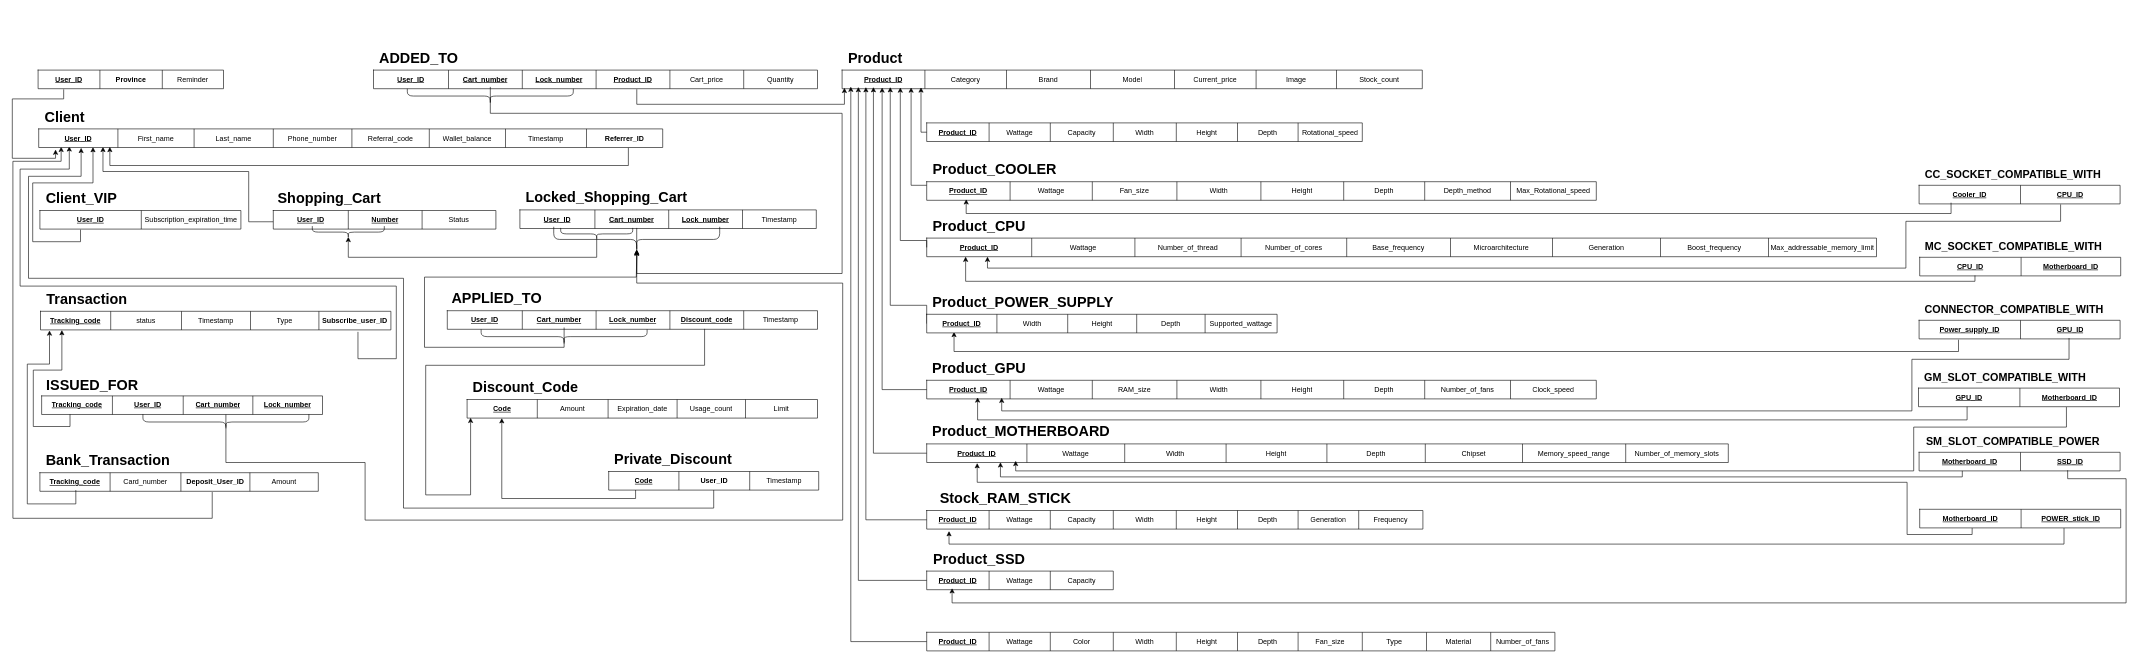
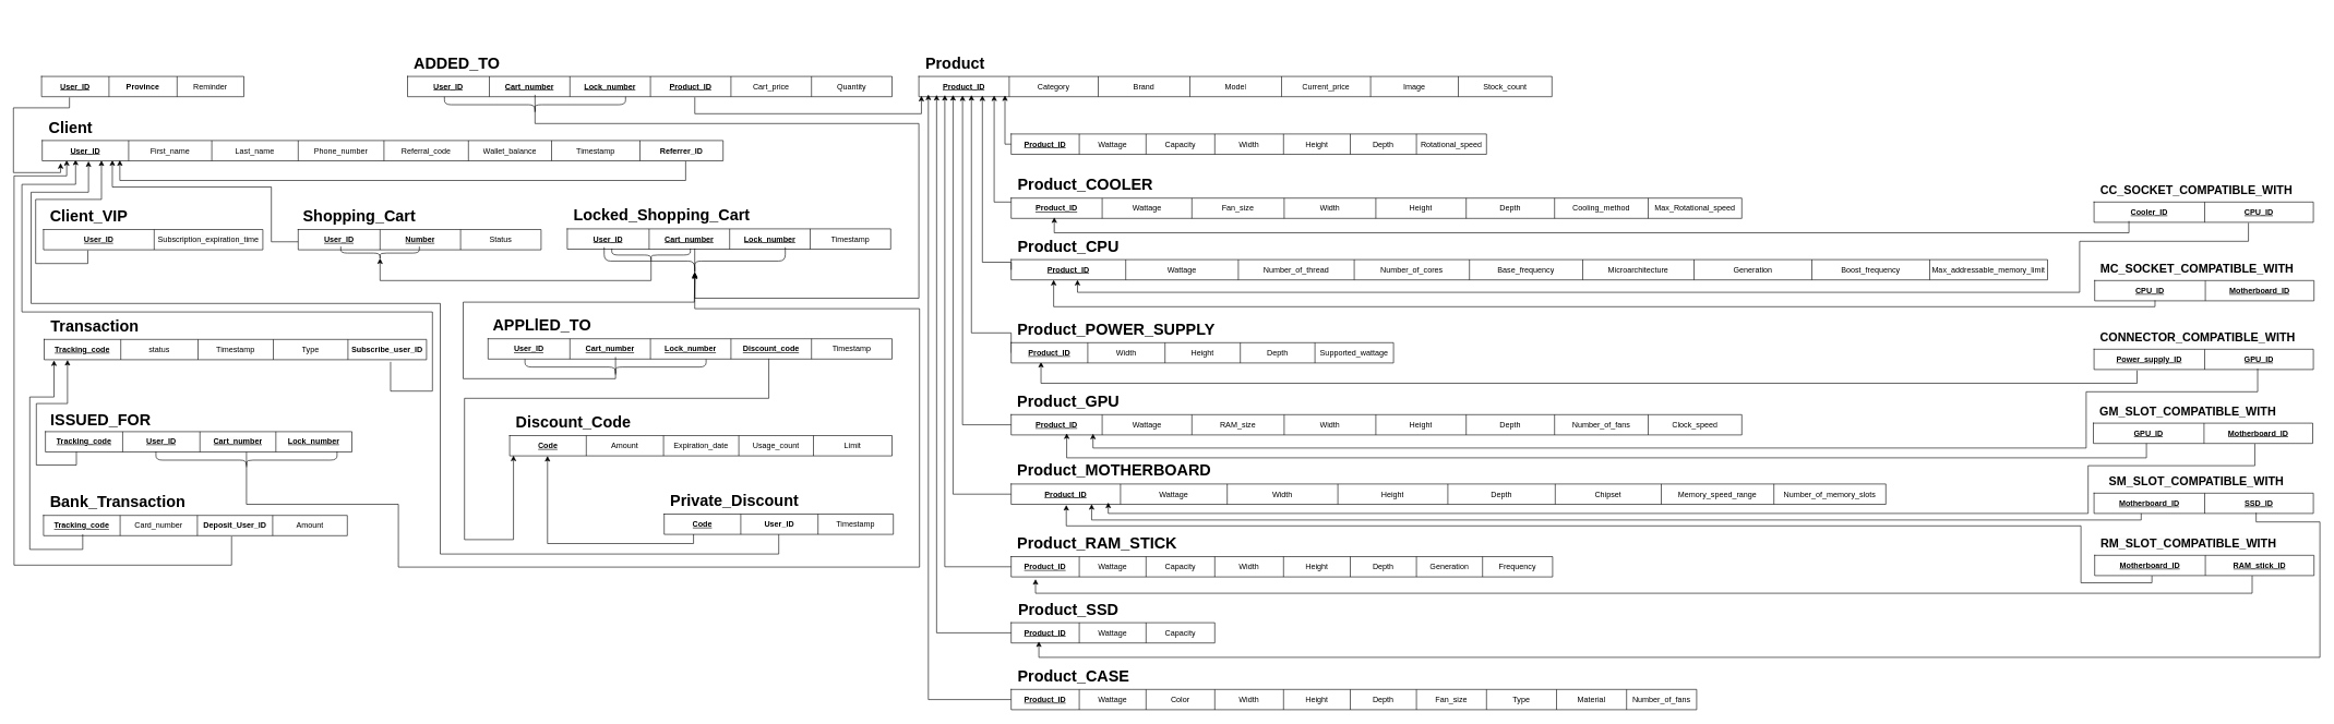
- <mxCell id="32" value="Depth_method" style="shape=partialRectangle;html=1;whiteSpace=wrap;connectable=0;strokeColor=inherit;overflow=hidden;fillColor=none;top=0;left=0;bottom=0;right=0;pointerEvents=1;" parent="25" vertex="1"><mxGeometry x="830" width="143" height="31" as="geometry"><mxRectangle width="143" height="31" as="alternateBounds" /></mxGeometry></mxCell>
+ <mxCell id="32" value="Cooling_method" style="shape=partialRectangle;html=1;whiteSpace=wrap;connectable=0;strokeColor=inherit;overflow=hidden;fillColor=none;top=0;left=0;bottom=0;right=0;pointerEvents=1;" parent="25" vertex="1"><mxGeometry x="830" width="143" height="31" as="geometry"><mxRectangle width="143" height="31" as="alternateBounds" /></mxGeometry></mxCell>
- <mxCell id="194" value="&lt;font style=&quot;font-size: 18px;&quot;&gt;&lt;b&gt;&lt;font style=&quot;text-wrap: wrap; background-color: rgb(251, 251, 251);&quot;&gt;SM_SLOT_COMPATIBLE_&lt;/font&gt;&lt;font style=&quot;text-wrap: wrap; background-color: rgb(251, 251, 251);&quot;&gt;POWER&lt;/font&gt;&lt;/b&gt;&lt;/font&gt;" style="text;html=1;align=center;verticalAlign=middle;resizable=0;points=[];autosize=1;strokeColor=none;fillColor=none;" parent="189" vertex="1"><mxGeometry x="13" width="285" height="34" as="geometry" /></mxCell>
+ <mxCell id="194" value="&lt;font style=&quot;font-size: 18px;&quot;&gt;&lt;b&gt;&lt;font style=&quot;text-wrap: wrap; background-color: rgb(251, 251, 251);&quot;&gt;SM_SLOT_COMPATIBLE_&lt;/font&gt;&lt;font style=&quot;text-wrap: wrap; background-color: rgb(251, 251, 251);&quot;&gt;WITH&lt;/font&gt;&lt;/b&gt;&lt;/font&gt;" style="text;html=1;align=center;verticalAlign=middle;resizable=0;points=[];autosize=1;strokeColor=none;fillColor=none;" parent="189" vertex="1"><mxGeometry x="13" width="285" height="34" as="geometry" /></mxCell>
- <mxCell id="83" value="&lt;b&gt;&lt;font style=&quot;font-size: 24px;&quot;&gt;Stock_RAM_STICK&lt;/font&gt;&lt;/b&gt;" style="text;html=1;align=center;verticalAlign=middle;resizable=0;points=[];autosize=1;strokeColor=none;fillColor=none;" parent="72" vertex="1"><mxGeometry width="262" height="41" as="geometry" /></mxCell>
+ <mxCell id="83" value="&lt;b&gt;&lt;font style=&quot;font-size: 24px;&quot;&gt;Product_RAM_STICK&lt;/font&gt;&lt;/b&gt;" style="text;html=1;align=center;verticalAlign=middle;resizable=0;points=[];autosize=1;strokeColor=none;fillColor=none;" parent="72" vertex="1"><mxGeometry width="262" height="41" as="geometry" /></mxCell>
+ <mxCell id="188" value="&lt;font style=&quot;font-size: 18px;&quot;&gt;&lt;b&gt;&lt;font style=&quot;text-wrap: wrap; background-color: rgb(251, 251, 251);&quot;&gt;RM_SLOT_COMPATIBLE_&lt;/font&gt;&lt;font style=&quot;text-wrap: wrap; background-color: rgb(251, 251, 251);&quot;&gt;WITH&lt;/font&gt;&lt;/b&gt;&lt;/font&gt;" style="text;html=1;align=center;verticalAlign=middle;resizable=0;points=[];autosize=1;strokeColor=none;fillColor=none;" parent="183" vertex="1"><mxGeometry width="286" height="34" as="geometry" /></mxCell>
- <mxCell id="187" value="&lt;span style=&quot;background-color: rgb(251, 251, 251);&quot;&gt;&lt;u&gt;&lt;b&gt;POWER_stick_ID&lt;/b&gt;&lt;/u&gt;&lt;/span&gt;" style="shape=partialRectangle;html=1;whiteSpace=wrap;connectable=0;strokeColor=inherit;overflow=hidden;fillColor=none;top=0;left=0;bottom=0;right=0;pointerEvents=1;" parent="185" vertex="1"><mxGeometry x="169" width="166" height="31" as="geometry"><mxRectangle width="166" height="31" as="alternateBounds" /></mxGeometry></mxCell>
+ <mxCell id="187" value="&lt;span style=&quot;background-color: rgb(251, 251, 251);&quot;&gt;&lt;u&gt;&lt;b&gt;RAM_stick_ID&lt;/b&gt;&lt;/u&gt;&lt;/span&gt;" style="shape=partialRectangle;html=1;whiteSpace=wrap;connectable=0;strokeColor=inherit;overflow=hidden;fillColor=none;top=0;left=0;bottom=0;right=0;pointerEvents=1;" parent="185" vertex="1"><mxGeometry x="169" width="166" height="31" as="geometry"><mxRectangle width="166" height="31" as="alternateBounds" /></mxGeometry></mxCell>
+ <mxCell id="104" value="&lt;b&gt;&lt;font style=&quot;font-size: 24px;&quot;&gt;Product_CASE&lt;/font&gt;&lt;/b&gt;" style="text;html=1;align=center;verticalAlign=middle;resizable=0;points=[];autosize=1;strokeColor=none;fillColor=none;" parent="91" vertex="1"><mxGeometry width="189" height="41" as="geometry" /></mxCell>
